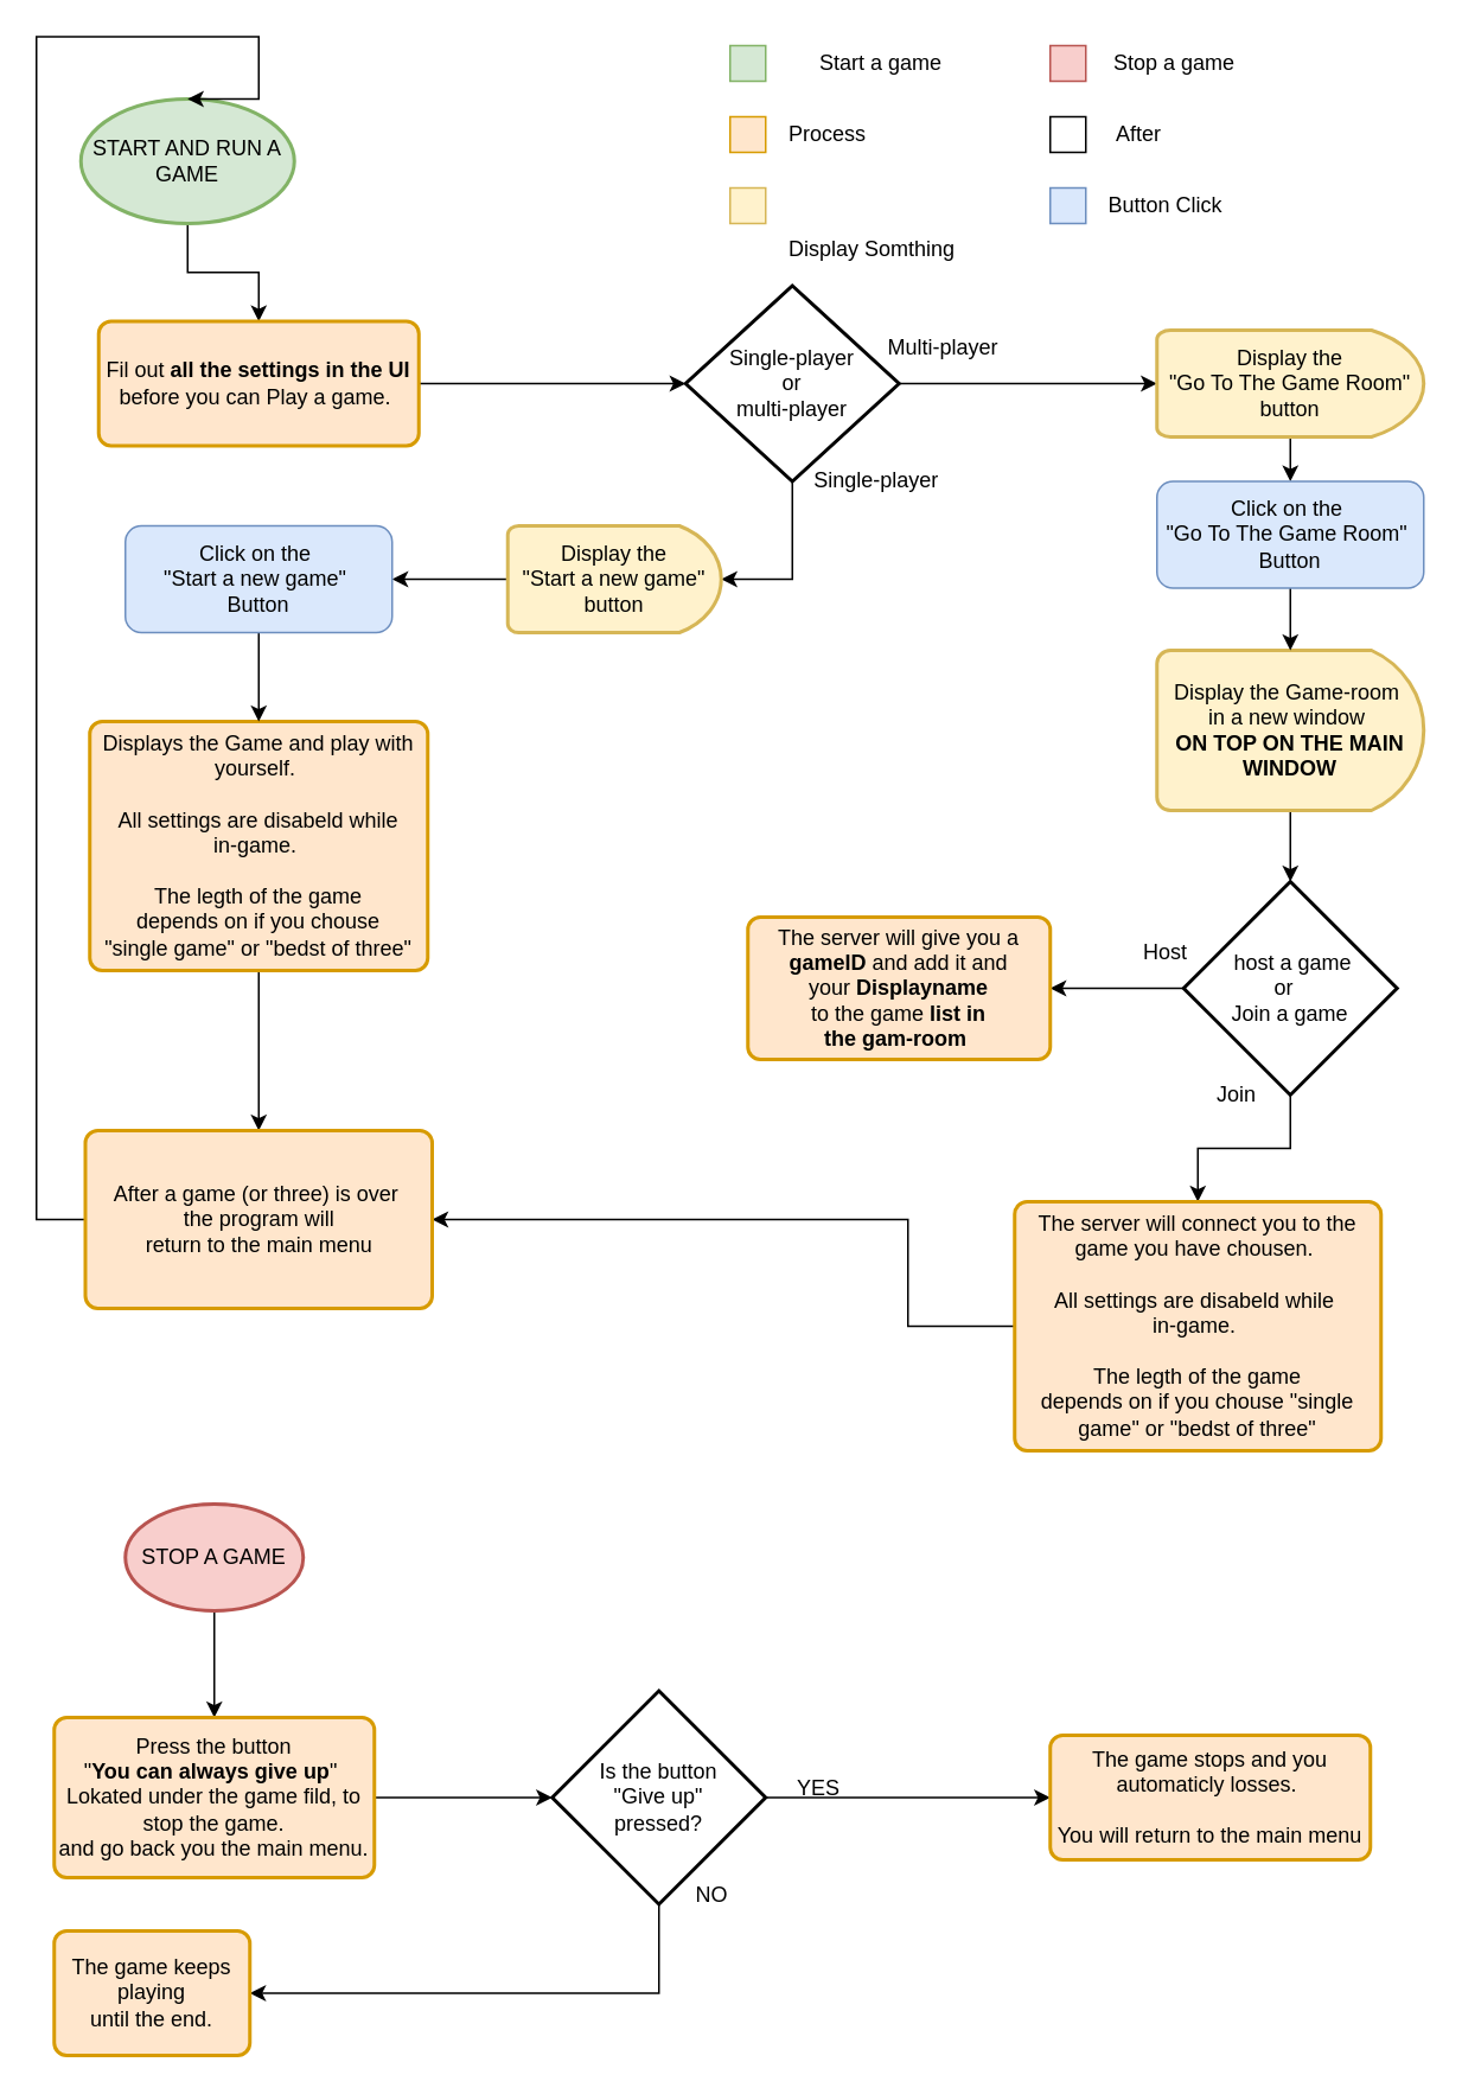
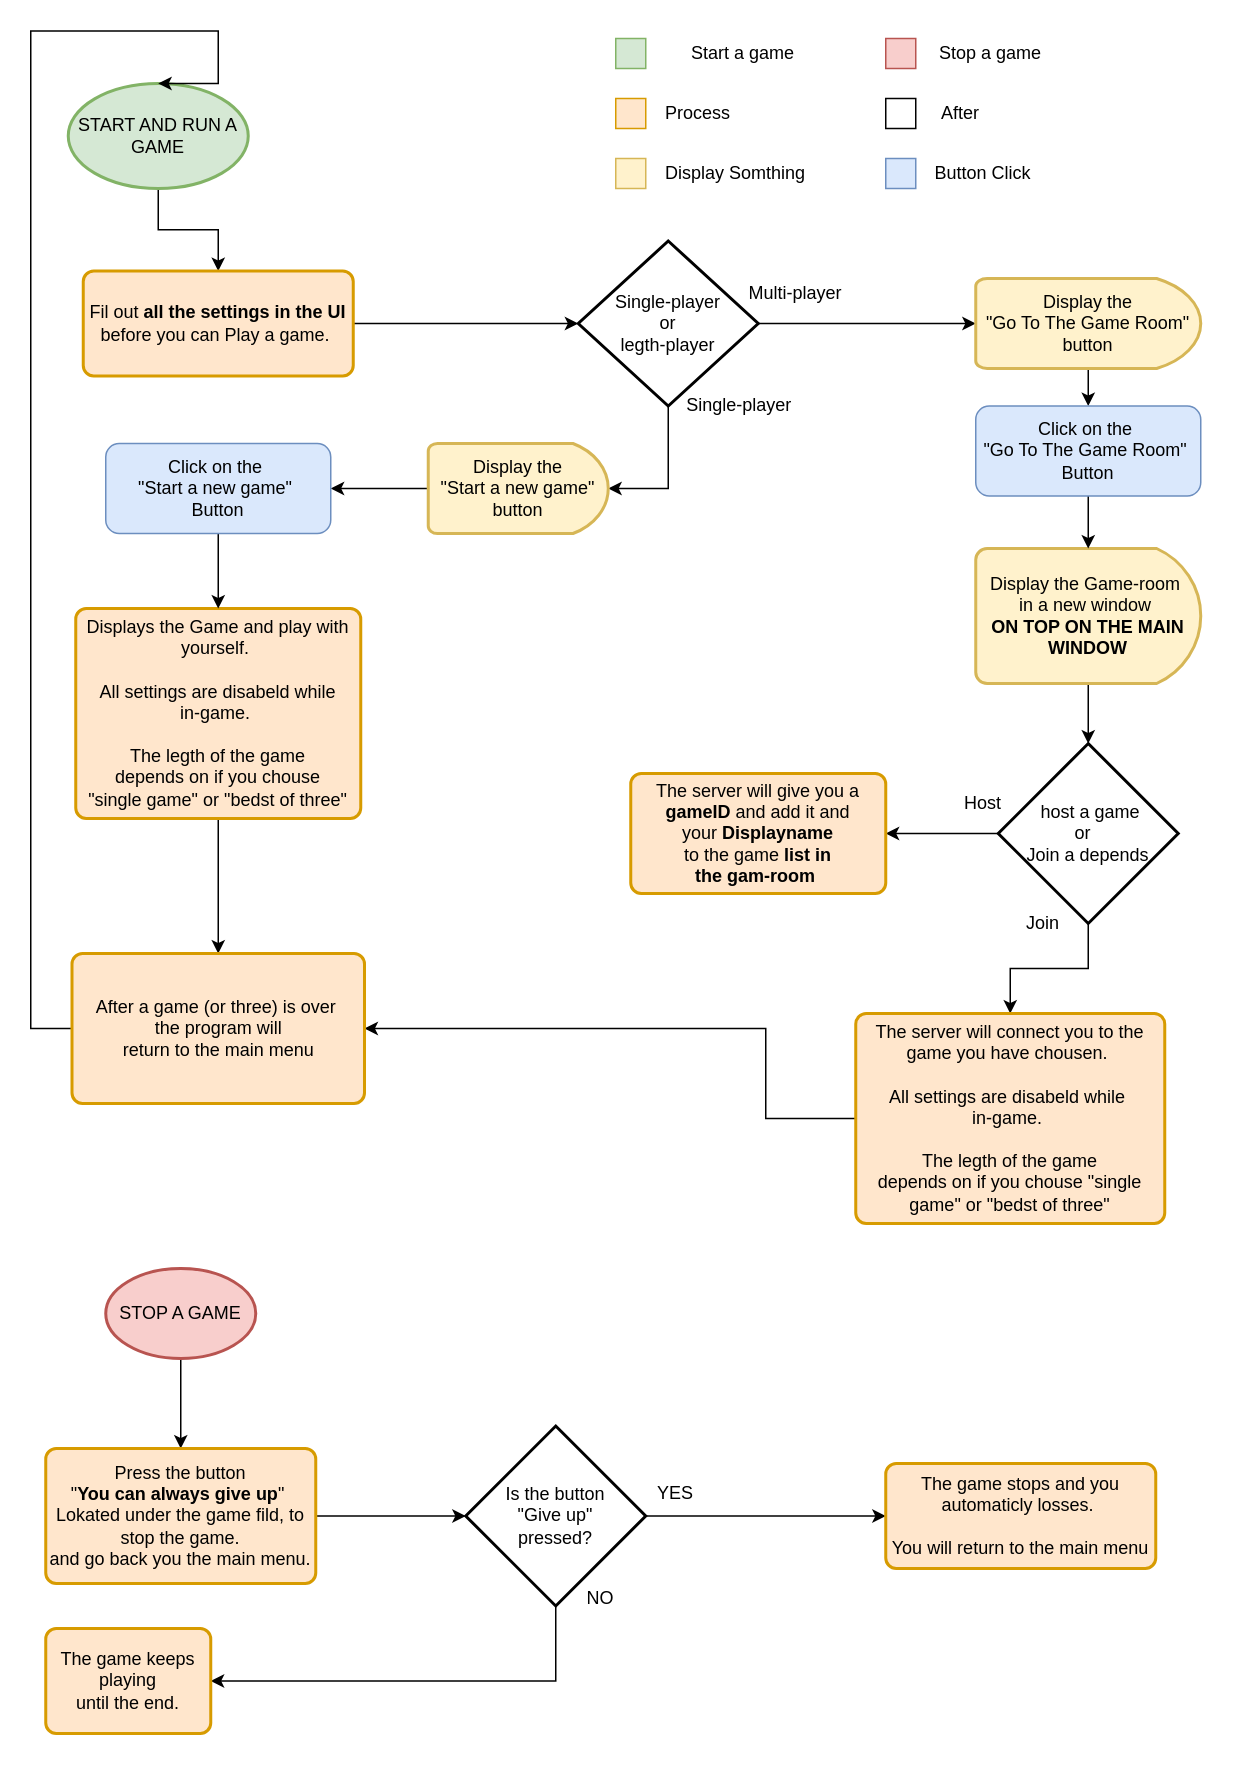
- <mxCell id="20" value="Display Somthing" style="text;html=1;strokeColor=none;fillColor=none;align=center;verticalAlign=middle;whiteSpace=wrap;rounded=0;" vertex="1" parent="1"><mxGeometry x="440" y="130" width="100" height="20" as="geometry" /></mxCell>
+ <mxCell id="20" value="Display Somthing" style="text;html=1;strokeColor=none;fillColor=none;align=center;verticalAlign=middle;whiteSpace=wrap;rounded=0;" vertex="1" parent="1"><mxGeometry x="440" y="105" width="100" height="20" as="geometry" /></mxCell>
- <mxCell id="13" value="Single-player &lt;br&gt;or &lt;br&gt;multi-player" style="strokeWidth=2;html=1;shape=mxgraph.flowchart.decision;whiteSpace=wrap;" vertex="1" parent="1"><mxGeometry x="385" y="160" width="120" height="110" as="geometry" /></mxCell>
+ <mxCell id="13" value="Single-player &lt;br&gt;or &lt;br&gt;legth-player" style="strokeWidth=2;html=1;shape=mxgraph.flowchart.decision;whiteSpace=wrap;" vertex="1" parent="1"><mxGeometry x="385" y="160" width="120" height="110" as="geometry" /></mxCell>
- <mxCell id="27" value="&lt;span&gt;&amp;nbsp;&lt;/span&gt;&lt;span&gt;host a game&lt;/span&gt;&lt;br&gt;&lt;span&gt;or &amp;nbsp;&lt;/span&gt;&lt;br&gt;&lt;span&gt;Join a game&lt;/span&gt;" style="strokeWidth=2;html=1;shape=mxgraph.flowchart.decision;whiteSpace=wrap;" vertex="1" parent="1"><mxGeometry x="665" y="495" width="120" height="120" as="geometry" /></mxCell>
+ <mxCell id="27" value="&lt;span&gt;&amp;nbsp;&lt;/span&gt;&lt;span&gt;host a game&lt;/span&gt;&lt;br&gt;&lt;span&gt;or &amp;nbsp;&lt;/span&gt;&lt;br&gt;&lt;span&gt;Join a depends&lt;/span&gt;" style="strokeWidth=2;html=1;shape=mxgraph.flowchart.decision;whiteSpace=wrap;" vertex="1" parent="1"><mxGeometry x="665" y="495" width="120" height="120" as="geometry" /></mxCell>
- <mxCell id="50" value="YES" style="text;html=1;strokeColor=none;fillColor=none;align=center;verticalAlign=middle;whiteSpace=wrap;rounded=0;" vertex="1" parent="1"><mxGeometry x="440" y="995" width="40" height="20" as="geometry" /></mxCell>
+ <mxCell id="50" value="YES" style="text;html=1;strokeColor=none;fillColor=none;align=center;verticalAlign=middle;whiteSpace=wrap;rounded=0;" vertex="1" parent="1"><mxGeometry x="430" y="985" width="40" height="20" as="geometry" /></mxCell>
